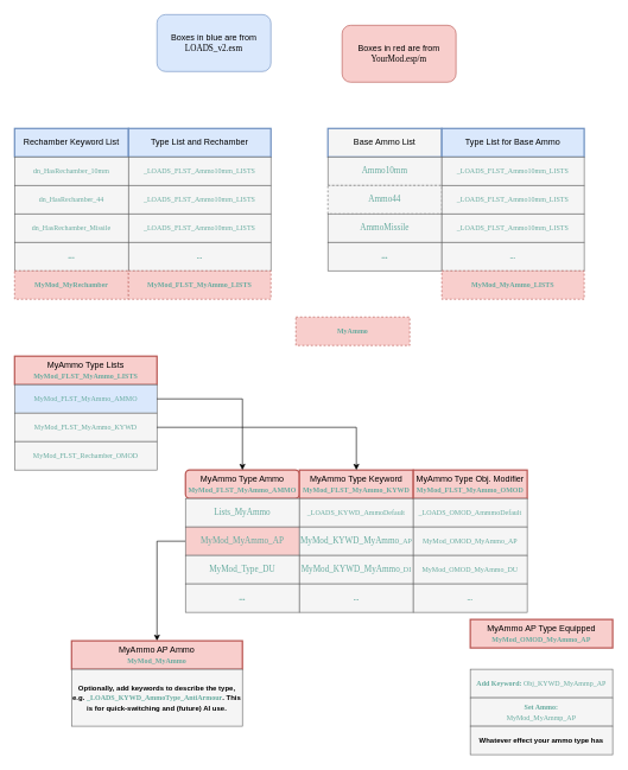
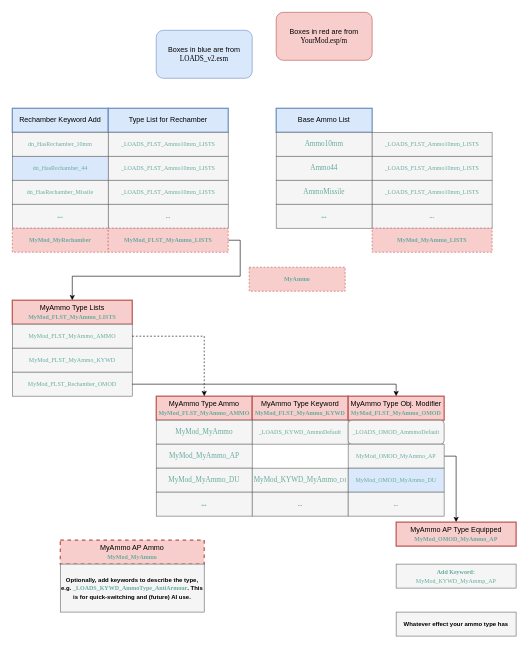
- <mxCell id="61" value="Boxes in blue are from &lt;font face=&quot;Lucida Console&quot;&gt;LOADS_v2.esm&lt;/font&gt;" style="rounded=1;whiteSpace=wrap;html=1;fillColor=#dae8fc;strokeColor=#6c8ebf;" vertex="1" parent="1"><mxGeometry x="220" y="20" width="160" height="80" as="geometry" /></mxCell>
+ <mxCell id="61" value="Boxes in blue are from &lt;font face=&quot;Lucida Console&quot;&gt;LOADS_v2.esm&lt;/font&gt;" style="rounded=1;whiteSpace=wrap;html=1;fillColor=#dae8fc;strokeColor=#6c8ebf;" vertex="1" parent="1"><mxGeometry x="260" y="50" width="160" height="80" as="geometry" /></mxCell>
- <mxCell id="62" value="Boxes in red are from &lt;font face=&quot;Lucida Console&quot;&gt;YourMod.esp/m&lt;/font&gt;" style="rounded=1;whiteSpace=wrap;html=1;fillColor=#f8cecc;strokeColor=#b85450;" vertex="1" parent="1"><mxGeometry x="480" y="35" width="160" height="80" as="geometry" /></mxCell>
+ <mxCell id="62" value="Boxes in red are from &lt;font face=&quot;Lucida Console&quot;&gt;YourMod.esp/m&lt;/font&gt;" style="rounded=1;whiteSpace=wrap;html=1;fillColor=#f8cecc;strokeColor=#b85450;" vertex="1" parent="1"><mxGeometry x="460" y="20" width="160" height="80" as="geometry" /></mxCell>
- <mxCell id="3" value="Rechamber Keyword List" style="rounded=0;whiteSpace=wrap;html=1;strokeWidth=2;fillColor=#dae8fc;strokeColor=#6c8ebf;" vertex="1" parent="2"><mxGeometry width="160" height="40" as="geometry" /></mxCell>
+ <mxCell id="3" value="Rechamber Keyword Add" style="rounded=0;whiteSpace=wrap;html=1;strokeWidth=2;fillColor=#dae8fc;strokeColor=#6c8ebf;" vertex="1" parent="2"><mxGeometry width="160" height="40" as="geometry" /></mxCell>
- <mxCell id="4" value="Type List and Rechamber" style="rounded=0;whiteSpace=wrap;html=1;strokeWidth=2;fillColor=#dae8fc;strokeColor=#6c8ebf;" vertex="1" parent="2"><mxGeometry x="160" width="200" height="40" as="geometry" /></mxCell>
+ <mxCell id="4" value="Type List for Rechamber" style="rounded=0;whiteSpace=wrap;html=1;strokeWidth=2;fillColor=#dae8fc;strokeColor=#6c8ebf;" vertex="1" parent="2"><mxGeometry x="160" width="200" height="40" as="geometry" /></mxCell>
- <mxCell id="14" value="Base Ammo List" style="rounded=0;whiteSpace=wrap;html=1;strokeWidth=2;fillColor=#f5f5f5;strokeColor=#6c8ebf;" vertex="1" parent="13"><mxGeometry width="160" height="40" as="geometry" /></mxCell>
+ <mxCell id="14" value="Base Ammo List" style="rounded=0;whiteSpace=wrap;html=1;strokeWidth=2;fillColor=#dae8fc;strokeColor=#6c8ebf;" vertex="1" parent="13"><mxGeometry width="160" height="40" as="geometry" /></mxCell>
- <mxCell id="15" value="&lt;div&gt;Type List for Base Ammo&lt;/div&gt;" style="rounded=0;whiteSpace=wrap;html=1;strokeWidth=2;fillColor=#dae8fc;strokeColor=#6c8ebf;" vertex="1" parent="13"><mxGeometry x="160" width="200" height="40" as="geometry" /></mxCell>
- <mxCell id="6" value="&lt;span style=&quot;color: rgb(103, 171, 159); font-family: &amp;quot;Lucida Console&amp;quot;; font-size: x-small;&quot;&gt;dn_HasRechamber_44&lt;/span&gt;" style="rounded=0;whiteSpace=wrap;html=1;fillColor=#f5f5f5;strokeColor=#666666;fontColor=#333333;" vertex="1" parent="2"><mxGeometry y="80" width="160" height="40" as="geometry" /></mxCell>
+ <mxCell id="6" value="&lt;span style=&quot;color: rgb(103, 171, 159); font-family: &amp;quot;Lucida Console&amp;quot;; font-size: x-small;&quot;&gt;dn_HasRechamber_44&lt;/span&gt;" style="rounded=0;whiteSpace=wrap;html=1;fillColor=#dae8fc;strokeColor=#666666;fontColor=#333333;" vertex="1" parent="2"><mxGeometry y="80" width="160" height="40" as="geometry" /></mxCell>
- <mxCell id="17" value="&lt;font color=&quot;#67ab9f&quot; face=&quot;Lucida Console&quot;&gt;Ammo44&lt;/font&gt;" style="rounded=0;whiteSpace=wrap;html=1;fillColor=#f5f5f5;fontColor=#333333;strokeColor=#666666;dashed=1;" vertex="1" parent="13"><mxGeometry y="80" width="160" height="40" as="geometry" /></mxCell>
+ <mxCell id="17" value="&lt;font color=&quot;#67ab9f&quot; face=&quot;Lucida Console&quot;&gt;Ammo44&lt;/font&gt;" style="rounded=0;whiteSpace=wrap;html=1;fillColor=#f5f5f5;fontColor=#333333;strokeColor=#666666;" vertex="1" parent="13"><mxGeometry y="80" width="160" height="40" as="geometry" /></mxCell>
+ <mxCell id="47" style="edgeStyle=orthogonalEdgeStyle;rounded=0;orthogonalLoop=1;jettySize=auto;html=1;entryX=0.5;entryY=0;entryDx=0;entryDy=0;exitX=1;exitY=0.5;exitDx=0;exitDy=0;" edge="1" parent="1" source="48" target="25"><mxGeometry relative="1" as="geometry" /></mxCell>
- <mxCell id="26" value="&lt;font size=&quot;1&quot; color=&quot;#67ab9f&quot; face=&quot;Lucida Console&quot;&gt;MyMod_FLST_MyAmmo_AMMO&lt;/font&gt;" style="rounded=0;whiteSpace=wrap;html=1;fillColor=#dae8fc;fontColor=#333333;strokeColor=#666666;" vertex="1" parent="24"><mxGeometry y="40" width="200" height="40" as="geometry" /></mxCell>
+ <mxCell id="26" value="&lt;font size=&quot;1&quot; color=&quot;#67ab9f&quot; face=&quot;Lucida Console&quot;&gt;MyMod_FLST_MyAmmo_AMMO&lt;/font&gt;" style="rounded=0;whiteSpace=wrap;html=1;fillColor=#f5f5f5;fontColor=#333333;strokeColor=#666666;" vertex="1" parent="24"><mxGeometry y="40" width="200" height="40" as="geometry" /></mxCell>
- <mxCell id="57" style="edgeStyle=orthogonalEdgeStyle;rounded=0;orthogonalLoop=1;jettySize=auto;html=1;entryX=0.5;entryY=0;entryDx=0;entryDy=0;" edge="1" parent="1" source="26" target="29"><mxGeometry relative="1" as="geometry" /></mxCell>
+ <mxCell id="57" style="edgeStyle=orthogonalEdgeStyle;rounded=0;orthogonalLoop=1;jettySize=auto;html=1;entryX=0.5;entryY=0;entryDx=0;entryDy=0;dashed=1;" edge="1" parent="1" source="26" target="29"><mxGeometry relative="1" as="geometry" /></mxCell>
- <mxCell id="56" style="edgeStyle=orthogonalEdgeStyle;rounded=0;orthogonalLoop=1;jettySize=auto;html=1;entryX=0.5;entryY=0;entryDx=0;entryDy=0;" edge="1" parent="1" source="27" target="30"><mxGeometry relative="1" as="geometry" /></mxCell>
+ <mxCell id="55" style="edgeStyle=orthogonalEdgeStyle;rounded=0;orthogonalLoop=1;jettySize=auto;html=1;entryX=0.5;entryY=0;entryDx=0;entryDy=0;" edge="1" parent="1" source="28" target="40"><mxGeometry relative="1" as="geometry" /></mxCell>
- <mxCell id="29" value="MyAmmo Type Ammo&lt;div&gt;&lt;span style=&quot;color: rgb(103, 171, 159); font-family: &amp;quot;Lucida Console&amp;quot;; font-size: x-small;&quot;&gt;&lt;b&gt;MyMod_FLST_MyAmmo_AMMO&lt;/b&gt;&lt;/span&gt;&lt;br&gt;&lt;/div&gt;" style="whiteSpace=wrap;html=1;strokeWidth=2;fillColor=#f8cecc;strokeColor=#b85450;rounded=1;" vertex="1" parent="1"><mxGeometry x="260" y="660" width="160" height="40" as="geometry" /></mxCell>
+ <mxCell id="29" value="MyAmmo Type Ammo&lt;div&gt;&lt;span style=&quot;color: rgb(103, 171, 159); font-family: &amp;quot;Lucida Console&amp;quot;; font-size: x-small;&quot;&gt;&lt;b&gt;MyMod_FLST_MyAmmo_AMMO&lt;/b&gt;&lt;/span&gt;&lt;br&gt;&lt;/div&gt;" style="rounded=0;whiteSpace=wrap;html=1;strokeWidth=2;fillColor=#f8cecc;strokeColor=#b85450;" vertex="1" parent="1"><mxGeometry x="260" y="660" width="160" height="40" as="geometry" /></mxCell>
- <mxCell id="31" value="&lt;font face=&quot;Lucida Console&quot; color=&quot;#67ab9f&quot;&gt;Lists_MyAmmo&lt;/font&gt;" style="rounded=0;whiteSpace=wrap;html=1;fillColor=#f5f5f5;fontColor=#333333;strokeColor=#666666;" vertex="1" parent="1"><mxGeometry x="260" y="700" width="160" height="40" as="geometry" /></mxCell>
+ <mxCell id="31" value="&lt;font face=&quot;Lucida Console&quot; color=&quot;#67ab9f&quot;&gt;MyMod_MyAmmo&lt;/font&gt;" style="rounded=0;whiteSpace=wrap;html=1;fillColor=#f5f5f5;fontColor=#333333;strokeColor=#666666;" vertex="1" parent="1"><mxGeometry x="260" y="700" width="160" height="40" as="geometry" /></mxCell>
- <mxCell id="41" value="&lt;font size=&quot;1&quot; color=&quot;#67ab9f&quot; face=&quot;Lucida Console&quot;&gt;_LOADS_OMOD_AmmmoDefault&lt;/font&gt;" style="rounded=0;whiteSpace=wrap;html=1;fillColor=#f5f5f5;fontColor=#333333;strokeColor=#666666;" vertex="1" parent="1"><mxGeometry x="580" y="700" width="160" height="40" as="geometry" /></mxCell>
+ <mxCell id="41" value="&lt;font size=&quot;1&quot; color=&quot;#67ab9f&quot; face=&quot;Lucida Console&quot;&gt;_LOADS_OMOD_AmmmoDefault&lt;/font&gt;" style="whiteSpace=wrap;html=1;fillColor=#f5f5f5;fontColor=#333333;strokeColor=#666666;rounded=1;" vertex="1" parent="1"><mxGeometry x="580" y="700" width="160" height="40" as="geometry" /></mxCell>
- <mxCell id="32" style="edgeStyle=orthogonalEdgeStyle;rounded=0;orthogonalLoop=1;jettySize=auto;html=1;entryX=0.5;entryY=0;entryDx=0;entryDy=0;exitX=0;exitY=0.5;exitDx=0;exitDy=0;" edge="1" parent="1" source="33" target="59"><mxGeometry relative="1" as="geometry" /></mxCell>
- <mxCell id="33" value="&lt;span style=&quot;color: rgb(103, 171, 159); font-family: &amp;quot;Lucida Console&amp;quot;;&quot;&gt;MyMod_MyAmmo_&lt;/span&gt;&lt;font color=&quot;#67ab9f&quot; face=&quot;Lucida Console&quot;&gt;AP&lt;/font&gt;" style="rounded=0;whiteSpace=wrap;html=1;fillColor=#f8cecc;fontColor=#333333;strokeColor=#666666;" vertex="1" parent="1"><mxGeometry x="260" y="740" width="160" height="40" as="geometry" /></mxCell>
+ <mxCell id="33" value="&lt;span style=&quot;color: rgb(103, 171, 159); font-family: &amp;quot;Lucida Console&amp;quot;;&quot;&gt;MyMod_MyAmmo_&lt;/span&gt;&lt;font color=&quot;#67ab9f&quot; face=&quot;Lucida Console&quot;&gt;AP&lt;/font&gt;" style="rounded=0;whiteSpace=wrap;html=1;fillColor=#f5f5f5;fontColor=#333333;strokeColor=#666666;" vertex="1" parent="1"><mxGeometry x="260" y="740" width="160" height="40" as="geometry" /></mxCell>
- <mxCell id="37" value="&lt;span style=&quot;color: rgb(103, 171, 159); font-family: &amp;quot;Lucida Console&amp;quot;;&quot;&gt;MyMod_KYWD_MyAmmo&lt;/span&gt;&lt;span style=&quot;color: rgb(103, 171, 159); font-family: &amp;quot;Lucida Console&amp;quot;; font-size: x-small;&quot;&gt;_AP&lt;/span&gt;" style="rounded=0;whiteSpace=wrap;html=1;fillColor=#f5f5f5;fontColor=#333333;strokeColor=#666666;" vertex="1" parent="1"><mxGeometry x="420" y="740" width="160" height="40" as="geometry" /></mxCell>
+ <mxCell id="42" style="edgeStyle=orthogonalEdgeStyle;rounded=0;orthogonalLoop=1;jettySize=auto;html=1;entryX=0.5;entryY=0;entryDx=0;entryDy=0;exitX=1;exitY=0.5;exitDx=0;exitDy=0;" edge="1" parent="1" source="43" target="51"><mxGeometry relative="1" as="geometry"><Array as="points"><mxPoint x="760" y="760" /></Array></mxGeometry></mxCell>
- <mxCell id="34" value="&lt;span style=&quot;color: rgb(103, 171, 159); font-family: &amp;quot;Lucida Console&amp;quot;;&quot;&gt;MyMod_Type_DU&lt;/span&gt;" style="rounded=0;whiteSpace=wrap;html=1;fillColor=#f5f5f5;fontColor=#333333;strokeColor=#666666;" vertex="1" parent="1"><mxGeometry x="260" y="780" width="160" height="40" as="geometry" /></mxCell>
+ <mxCell id="34" value="&lt;span style=&quot;color: rgb(103, 171, 159); font-family: &amp;quot;Lucida Console&amp;quot;;&quot;&gt;MyMod_MyAmmo_DU&lt;/span&gt;" style="rounded=0;whiteSpace=wrap;html=1;fillColor=#f5f5f5;fontColor=#333333;strokeColor=#666666;" vertex="1" parent="1"><mxGeometry x="260" y="780" width="160" height="40" as="geometry" /></mxCell>
- <mxCell id="44" value="&lt;span style=&quot;color: rgb(103, 171, 159); font-family: &amp;quot;Lucida Console&amp;quot;; font-size: x-small;&quot;&gt;MyMod_OMOD_MyAmmo_DU&lt;/span&gt;" style="rounded=0;whiteSpace=wrap;html=1;fillColor=#f5f5f5;fontColor=#333333;strokeColor=#666666;" vertex="1" parent="1"><mxGeometry x="580" y="780" width="160" height="40" as="geometry" /></mxCell>
+ <mxCell id="44" value="&lt;span style=&quot;color: rgb(103, 171, 159); font-family: &amp;quot;Lucida Console&amp;quot;; font-size: x-small;&quot;&gt;MyMod_OMOD_MyAmmo_DU&lt;/span&gt;" style="rounded=0;whiteSpace=wrap;html=1;fillColor=#dae8fc;fontColor=#333333;strokeColor=#666666;" vertex="1" parent="1"><mxGeometry x="580" y="780" width="160" height="40" as="geometry" /></mxCell>
- <mxCell id="59" value="MyAmmo AP Ammo&lt;div&gt;&lt;span style=&quot;color: rgb(103, 171, 159); font-family: &amp;quot;Lucida Console&amp;quot;; font-size: x-small;&quot;&gt;&lt;b&gt;MyMod_MyAmmo&lt;/b&gt;&lt;/span&gt;&lt;br&gt;&lt;/div&gt;" style="rounded=0;whiteSpace=wrap;html=1;strokeWidth=2;fillColor=#f8cecc;strokeColor=#b85450;" vertex="1" parent="58"><mxGeometry width="240" height="40" as="geometry" /></mxCell>
+ <mxCell id="59" value="MyAmmo AP Ammo&lt;div&gt;&lt;span style=&quot;color: rgb(103, 171, 159); font-family: &amp;quot;Lucida Console&amp;quot;; font-size: x-small;&quot;&gt;&lt;b&gt;MyMod_MyAmmo&lt;/b&gt;&lt;/span&gt;&lt;br&gt;&lt;/div&gt;" style="rounded=0;whiteSpace=wrap;html=1;strokeWidth=2;fillColor=#f8cecc;strokeColor=#b85450;dashed=1;" vertex="1" parent="58"><mxGeometry width="240" height="40" as="geometry" /></mxCell>
- <mxCell id="52" value="&lt;font size=&quot;1&quot; face=&quot;Lucida Console&quot; color=&quot;#67ab9f&quot;&gt;&lt;b&gt;Add Keyword:&lt;/b&gt; Obj_KYWD_MyAmmp_AP&lt;/font&gt;" style="rounded=0;whiteSpace=wrap;html=1;fillColor=#f5f5f5;fontColor=#333333;strokeColor=#666666;" vertex="1" parent="1"><mxGeometry x="660" y="940" width="200" height="40" as="geometry" /></mxCell>
+ <mxCell id="52" value="&lt;font size=&quot;1&quot; face=&quot;Lucida Console&quot; color=&quot;#67ab9f&quot;&gt;&lt;b&gt;Add Keyword:&lt;/b&gt; MyMod_KYWD_MyAmmp_AP&lt;/font&gt;" style="rounded=0;whiteSpace=wrap;html=1;fillColor=#f5f5f5;fontColor=#333333;strokeColor=#666666;" vertex="1" parent="1"><mxGeometry x="660" y="940" width="200" height="40" as="geometry" /></mxCell>
- <mxCell id="53" value="&lt;font size=&quot;1&quot; face=&quot;Lucida Console&quot; color=&quot;#67ab9f&quot;&gt;&lt;b&gt;Set Ammo:&lt;/b&gt; &lt;br&gt;MyMod_MyAmmp_AP&lt;/font&gt;" style="rounded=0;whiteSpace=wrap;html=1;fillColor=#f5f5f5;fontColor=#333333;strokeColor=#666666;" vertex="1" parent="1"><mxGeometry x="660" y="980" width="200" height="40" as="geometry" /></mxCell>
